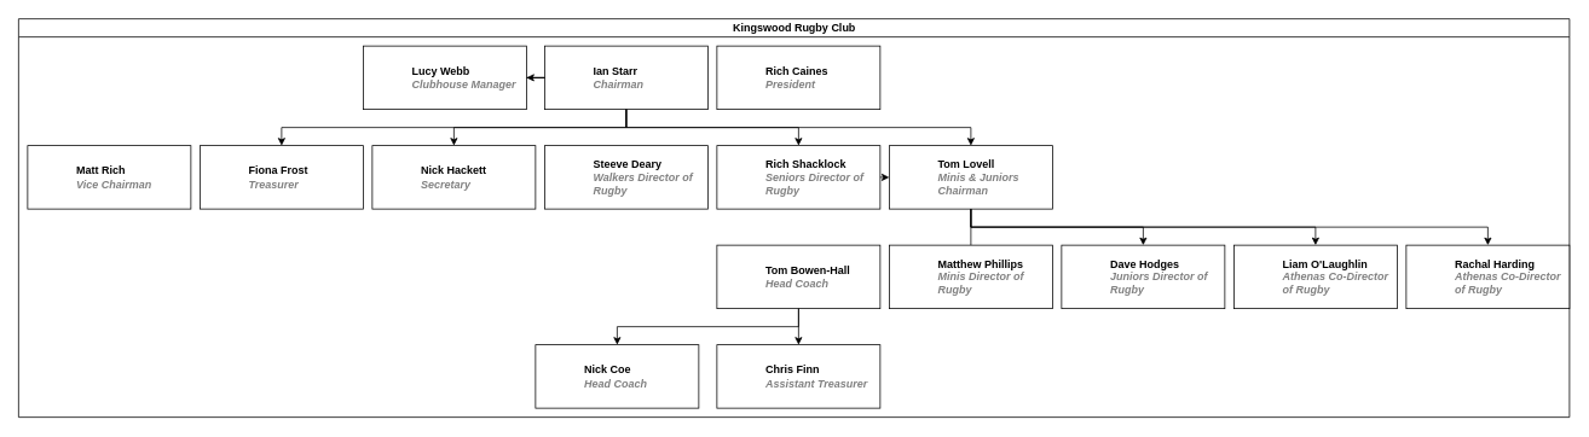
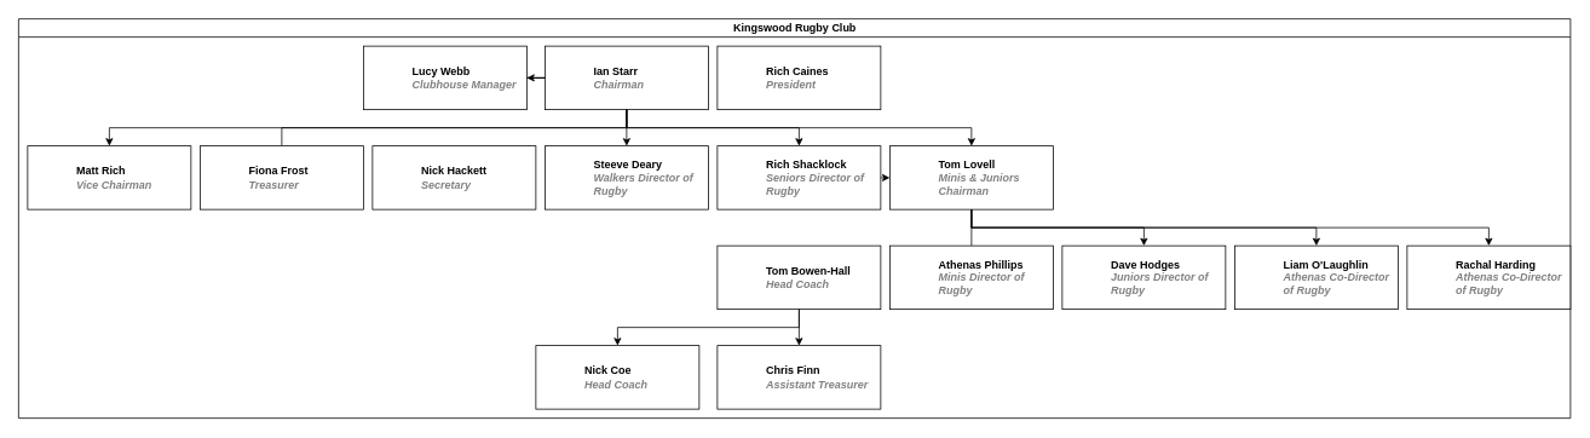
- <mxCell id="7" value="" style="edgeStyle=orthogonalEdgeStyle;rounded=0;orthogonalLoop=1;jettySize=auto;html=1;exitX=0.5;exitY=1;exitDx=0;exitDy=0;" parent="2" source="3" target="8" edge="1"><mxGeometry relative="1" as="geometry" /></mxCell>
+ <mxCell id="7" value="" style="edgeStyle=orthogonalEdgeStyle;rounded=0;orthogonalLoop=1;jettySize=auto;html=1;exitX=0.5;exitY=1;exitDx=0;exitDy=0;endArrow=none;" parent="2" source="3" target="8" edge="1"><mxGeometry relative="1" as="geometry" /></mxCell>
- <mxCell id="5" value="" style="edgeStyle=orthogonalEdgeStyle;rounded=0;orthogonalLoop=1;jettySize=auto;html=1;exitX=0.5;exitY=1;exitDx=0;exitDy=0;" parent="2" source="3" target="9" edge="1"><mxGeometry relative="1" as="geometry" /></mxCell>
+ <mxCell id="5" value="" style="edgeStyle=orthogonalEdgeStyle;rounded=0;orthogonalLoop=1;jettySize=auto;html=1;exitX=0.5;exitY=1;exitDx=0;exitDy=0;" parent="2" source="3" target="6" edge="1"><mxGeometry relative="1" as="geometry" /></mxCell>
+ <mxCell id="10" value="" style="edgeStyle=orthogonalEdgeStyle;rounded=0;orthogonalLoop=1;jettySize=auto;html=1;" parent="2" source="3" target="11" edge="1"><mxGeometry relative="1" as="geometry" /></mxCell>
- <mxCell id="19" value="Matthew Phillips&lt;br&gt;&lt;i style=&quot;color: gray;&quot;&gt;Minis Director of Rugby&lt;/i&gt;" style="label;image=https://cdn2.iconfinder.com/data/icons/ios-7-icons/50/user_male4-512.png;whiteSpace=wrap;html=1;rounded=0;glass=0;treeMoving=1;treeFolding=1;" parent="2" vertex="1"><mxGeometry x="960" y="250" width="180" height="70" as="geometry" /></mxCell>
+ <mxCell id="19" value="Athenas Phillips&lt;br&gt;&lt;i style=&quot;color: gray;&quot;&gt;Minis Director of Rugby&lt;/i&gt;" style="label;image=https://cdn2.iconfinder.com/data/icons/ios-7-icons/50/user_male4-512.png;whiteSpace=wrap;html=1;rounded=0;glass=0;treeMoving=1;treeFolding=1;" parent="2" vertex="1"><mxGeometry x="960" y="250" width="180" height="70" as="geometry" /></mxCell>
